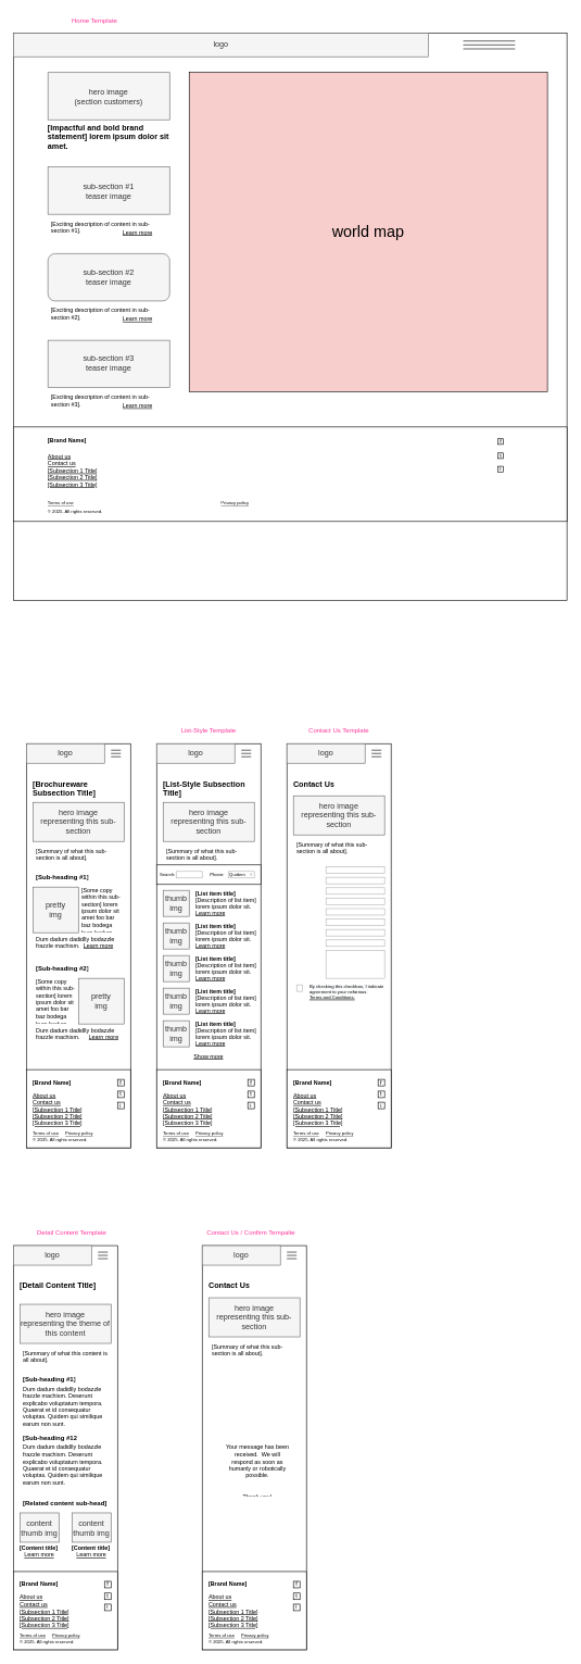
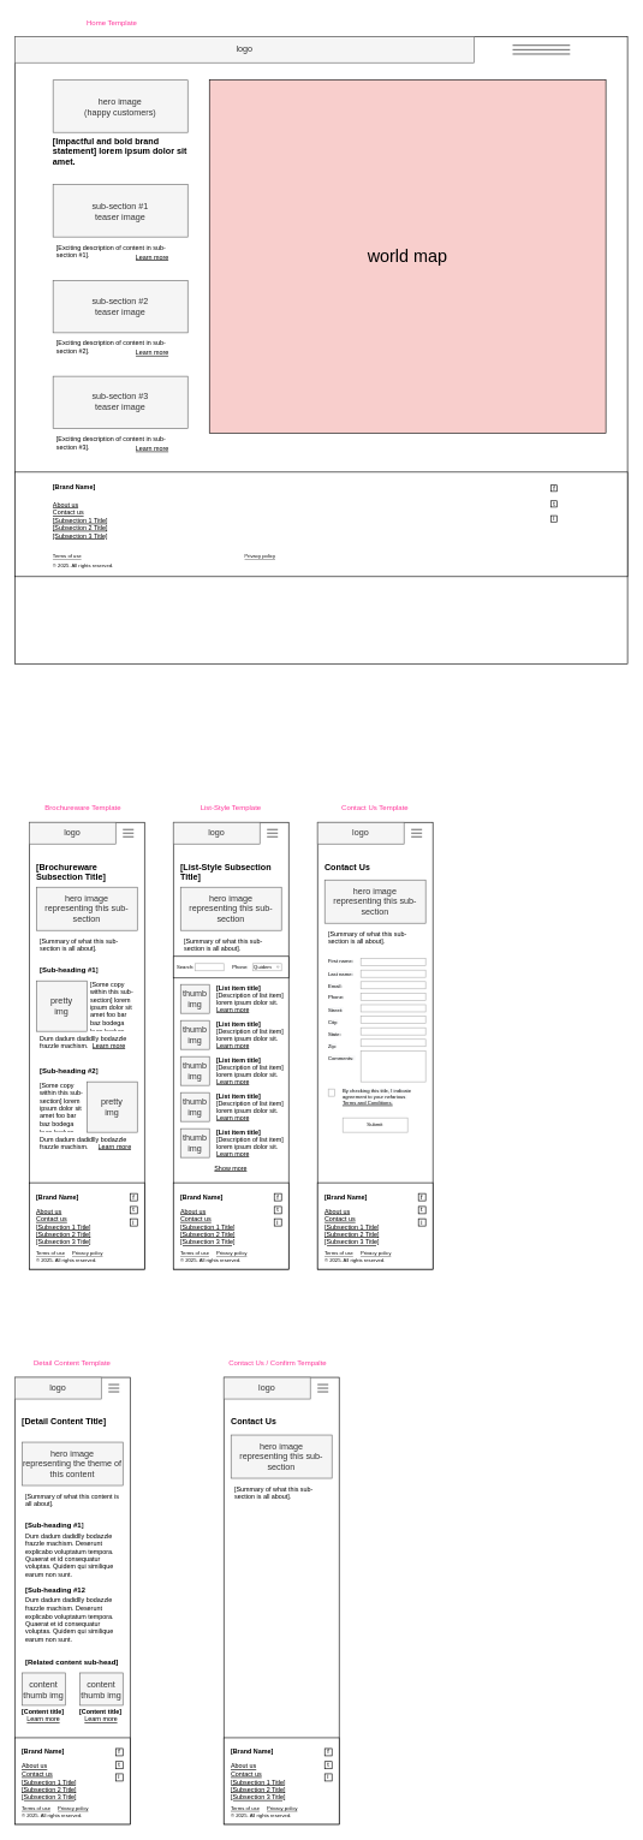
- <mxCell id="227" value="Home Template" style="text;html=1;strokeColor=none;fillColor=none;align=center;verticalAlign=middle;whiteSpace=wrap;rounded=0;fontSize=10;fontColor=#FF3399;" parent="1" vertex="1"><mxGeometry x="70" y="20" width="150" height="20" as="geometry" /></mxCell>
+ <mxCell id="227" value="Home Template" style="text;html=1;strokeColor=none;fillColor=none;align=center;verticalAlign=middle;whiteSpace=wrap;rounded=0;fontSize=10;fontColor=#FF3399;" parent="1" vertex="1"><mxGeometry x="80" y="20" width="150" height="20" as="geometry" /></mxCell>
- <mxCell id="28" value="hero image &lt;br&gt;(section customers)" style="rounded=0;whiteSpace=wrap;html=1;fillColor=#f5f5f5;strokeColor=#666666;fontColor=#333333;" parent="27" vertex="1"><mxGeometry width="186.87" height="72.5" as="geometry" /></mxCell>
+ <mxCell id="28" value="hero image &lt;br&gt;(happy customers)" style="rounded=0;whiteSpace=wrap;html=1;fillColor=#f5f5f5;strokeColor=#666666;fontColor=#333333;" parent="27" vertex="1"><mxGeometry width="186.87" height="72.5" as="geometry" /></mxCell>
- <mxCell id="15" value="sub-section #2&lt;br&gt;teaser image" style="whiteSpace=wrap;html=1;fillColor=#f5f5f5;strokeColor=#666666;fontColor=#333333;rounded=1;" parent="14" vertex="1"><mxGeometry width="186.87" height="72.498" as="geometry" /></mxCell>
+ <mxCell id="15" value="sub-section #2&lt;br&gt;teaser image" style="rounded=0;whiteSpace=wrap;html=1;fillColor=#f5f5f5;strokeColor=#666666;fontColor=#333333;" parent="14" vertex="1"><mxGeometry width="186.87" height="72.498" as="geometry" /></mxCell>
+ <mxCell id="228" value="Brochureware Template" style="text;html=1;strokeColor=none;fillColor=none;align=center;verticalAlign=middle;whiteSpace=wrap;rounded=0;fontSize=10;fontColor=#FF3399;" parent="1" vertex="1"><mxGeometry x="40" y="1110" width="150" height="20" as="geometry" /></mxCell>
+ <mxCell id="97" value="&lt;span style=&quot;color: rgb(0 , 0 , 0) ; font-family: &amp;#34;helvetica&amp;#34; ; font-size: 7px ; font-style: normal ; font-weight: 400 ; letter-spacing: normal ; text-align: left ; text-indent: 0px ; text-transform: none ; word-spacing: 0px ; background-color: rgb(248 , 249 , 250) ; display: inline ; float: none&quot;&gt;First name:&lt;br&gt;&lt;br&gt;Last name:&lt;br&gt;&lt;br&gt;Email:&lt;br&gt;&lt;br&gt;Phone:&lt;br&gt;&lt;br&gt;Street:&lt;br&gt;&lt;br&gt;City:&lt;br&gt;&lt;br&gt;State:&lt;br&gt;&lt;br&gt;Zip:&lt;br&gt;&lt;br&gt;Comments:&amp;nbsp;&lt;br&gt;&lt;/span&gt;" style="text;whiteSpace=wrap;html=1;fontSize=7;spacing=5;" parent="96" vertex="1"><mxGeometry width="50" height="180" as="geometry" /></mxCell>
- <mxCell id="93" value="&lt;span style=&quot;color: rgb(0 , 0 , 0) ; font-family: &amp;#34;helvetica&amp;#34; ; font-size: 7px ; font-style: normal ; font-weight: 400 ; letter-spacing: normal ; text-align: left ; text-indent: 0px ; text-transform: none ; word-spacing: 0px ; background-color: rgb(248 , 249 , 250) ; display: inline ; float: none&quot;&gt;By checking this checkbox, I indicate agreement to your nefarious&amp;nbsp;&lt;br&gt;&lt;/span&gt;" style="text;whiteSpace=wrap;html=1;fontSize=7;spacing=5;" parent="92" vertex="1"><mxGeometry width="130" height="30" as="geometry" /></mxCell>
+ <mxCell id="93" value="&lt;span style=&quot;color: rgb(0 , 0 , 0) ; font-family: &amp;#34;helvetica&amp;#34; ; font-size: 7px ; font-style: normal ; font-weight: 400 ; letter-spacing: normal ; text-align: left ; text-indent: 0px ; text-transform: none ; word-spacing: 0px ; background-color: rgb(248 , 249 , 250) ; display: inline ; float: none&quot;&gt;By checking this title, I indicate agreement to your nefarious&amp;nbsp;&lt;br&gt;&lt;/span&gt;" style="text;whiteSpace=wrap;html=1;fontSize=7;spacing=5;" parent="92" vertex="1"><mxGeometry width="130" height="30" as="geometry" /></mxCell>
+ <mxCell id="95" value="Submit" style="rounded=0;whiteSpace=wrap;html=1;fontSize=7;align=center;strokeColor=#B3B3B3;" parent="89" vertex="1"><mxGeometry x="25" y="230" width="90" height="20" as="geometry" /></mxCell>
- <mxCell id="232" value="Detail Content Template" style="text;html=1;strokeColor=none;fillColor=none;align=center;verticalAlign=middle;whiteSpace=wrap;rounded=0;fontSize=10;fontColor=#FF3399;" parent="1" vertex="1"><mxGeometry x="35" y="1880" width="150" height="20" as="geometry" /></mxCell>
+ <mxCell id="232" value="Detail Content Template" style="text;html=1;strokeColor=none;fillColor=none;align=center;verticalAlign=middle;whiteSpace=wrap;rounded=0;fontSize=10;fontColor=#FF3399;" parent="1" vertex="1"><mxGeometry x="25" y="1880" width="150" height="20" as="geometry" /></mxCell>
- <mxCell id="188" value="Your message has been received.  We will respond as soon as humanly or robotically possible.&#10;&#10;&#10;Thank you!" style="text;strokeColor=none;fillColor=none;spacing=0;spacingTop=0;whiteSpace=wrap;overflow=hidden;rounded=0;verticalAlign=top;horizontal=1;fontSize=9;fontStyle=0;align=center;" parent="168" vertex="1"><mxGeometry x="35" y="300" width="100" height="80" as="geometry" /></mxCell>
